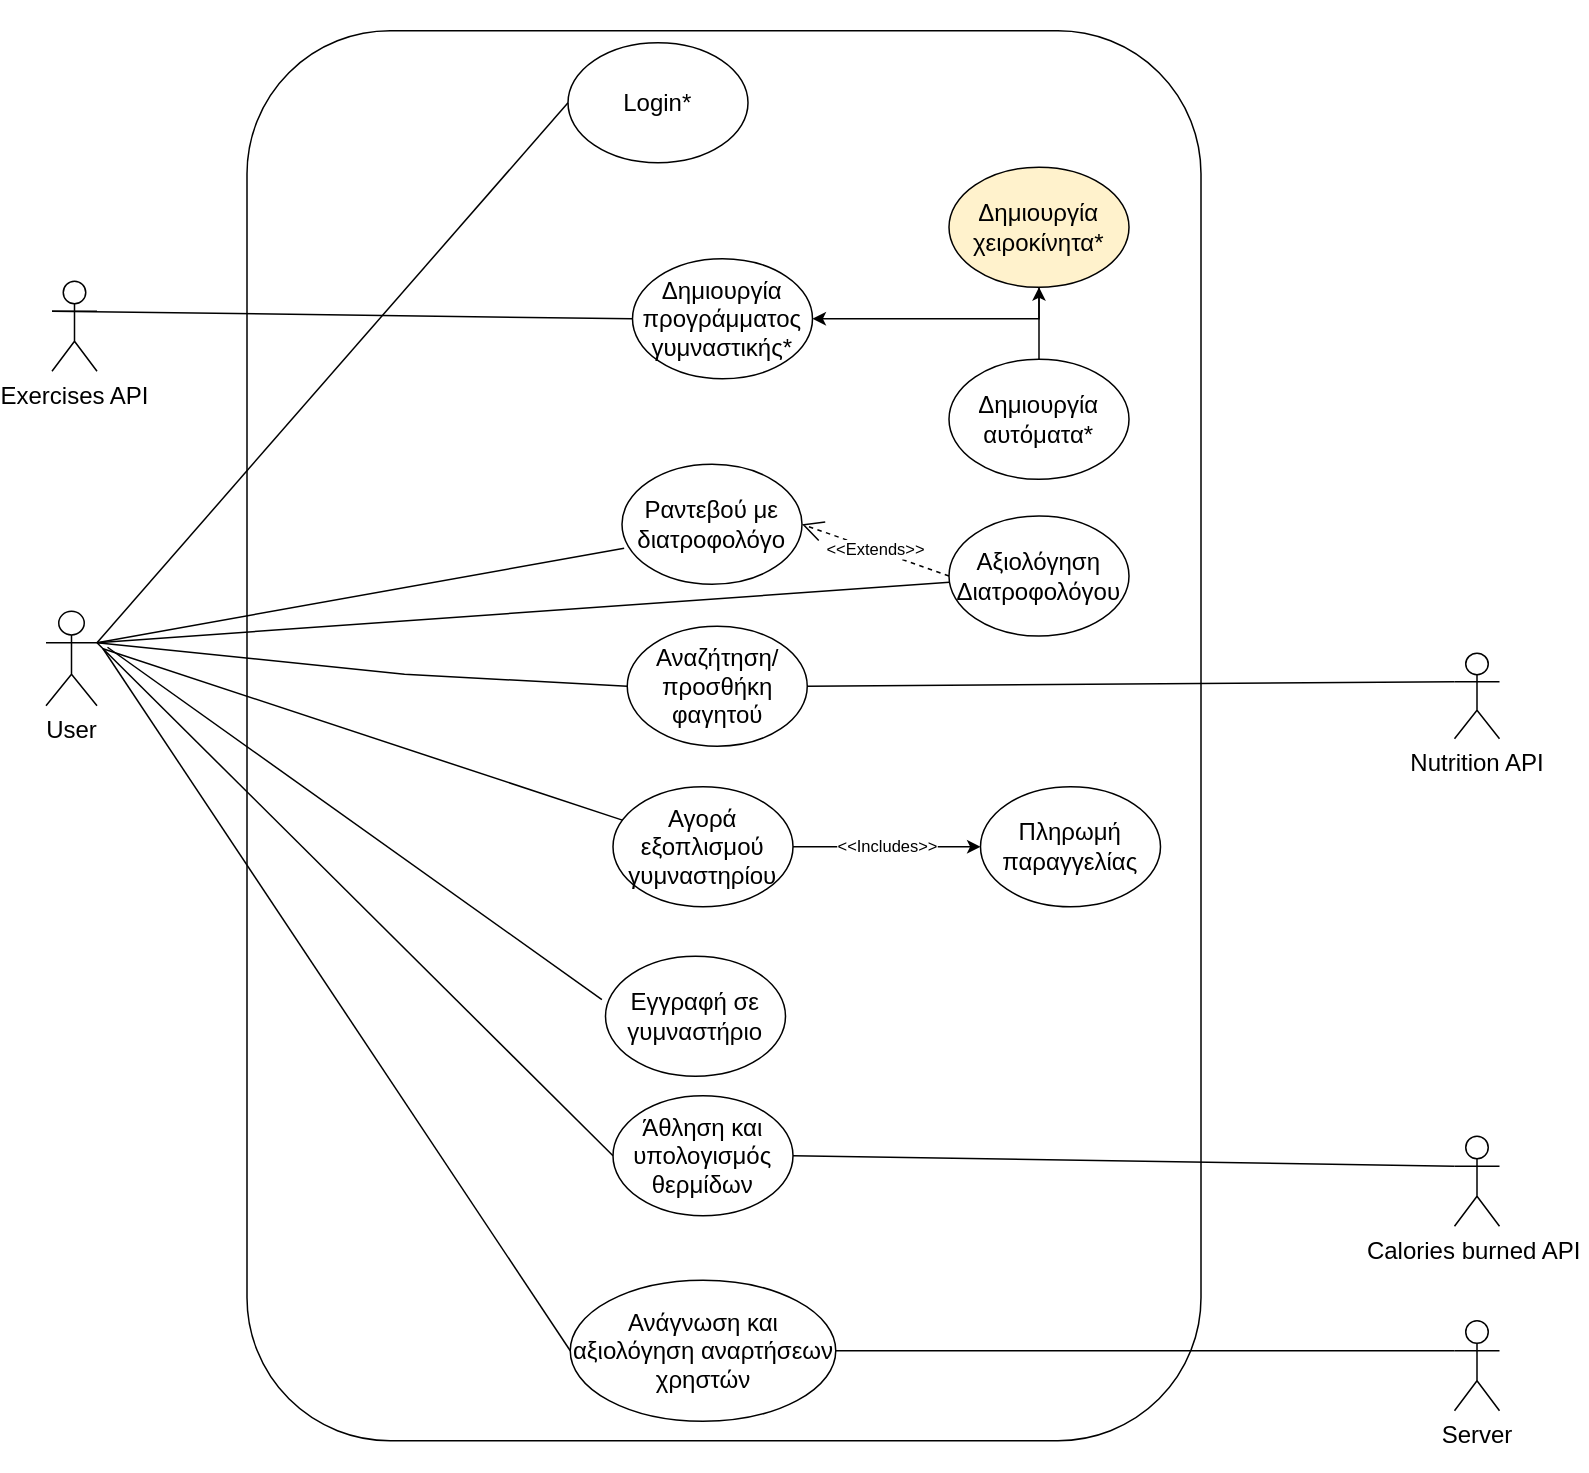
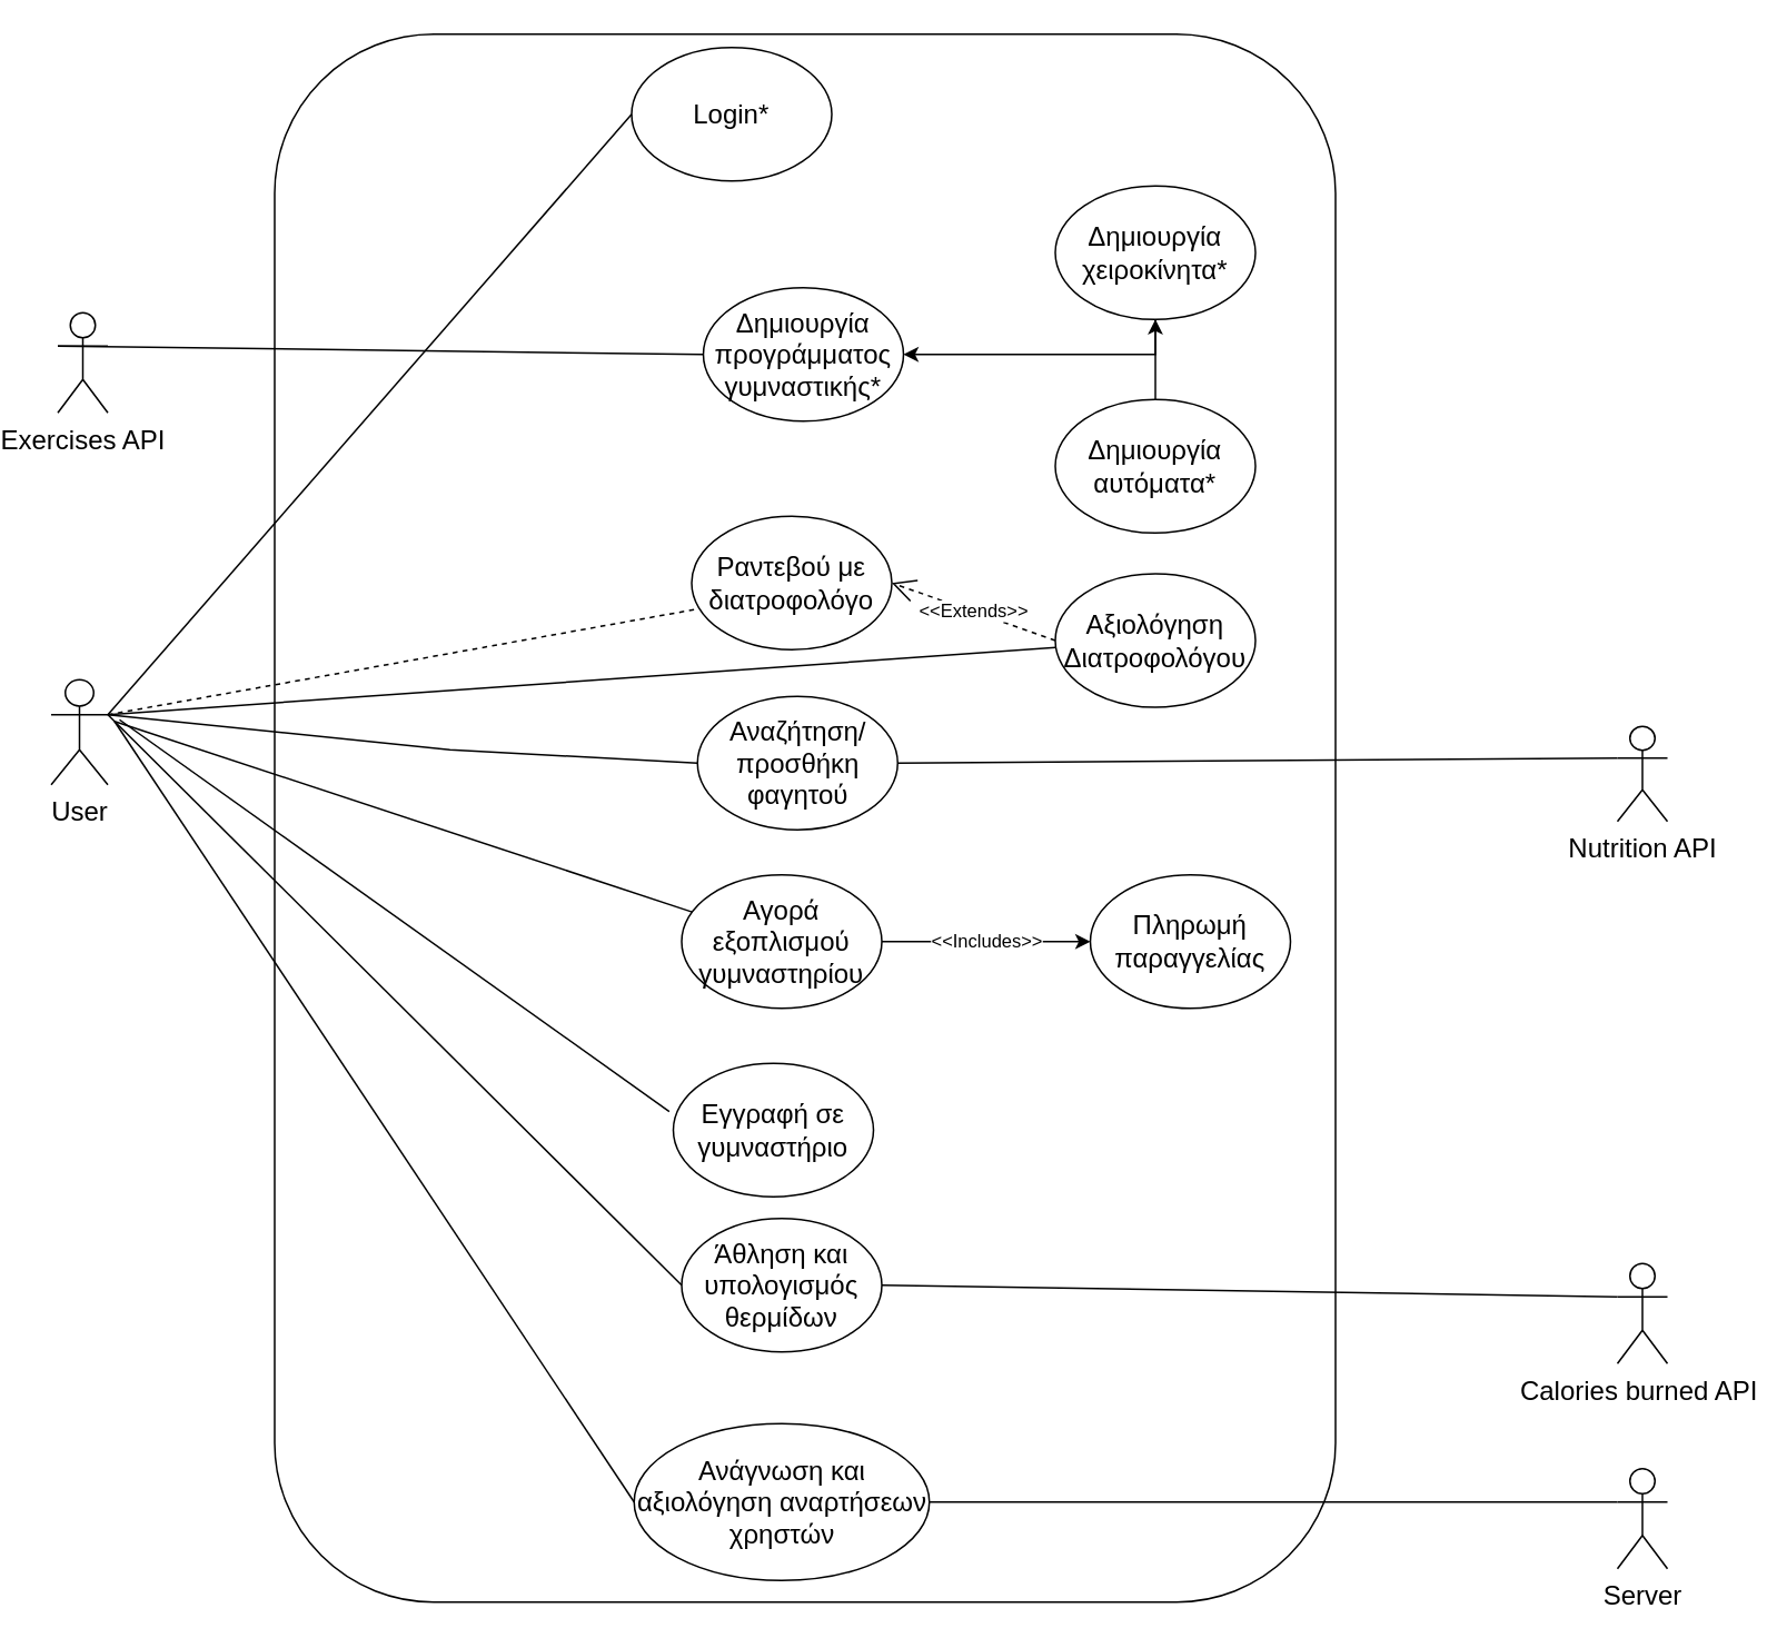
- <mxCell id="34" value="Δημιουργία χειροκίνητα*" style="ellipse;whiteSpace=wrap;html=1;fontSize=16;fillColor=#fff2cc;" vertex="1" parent="1"><mxGeometry x="622" y="111" width="120" height="80" as="geometry" /></mxCell>
+ <mxCell id="34" value="Δημιουργία χειροκίνητα*" style="ellipse;whiteSpace=wrap;html=1;fontSize=16;" vertex="1" parent="1"><mxGeometry x="622" y="111" width="120" height="80" as="geometry" /></mxCell>
- <mxCell id="23" value="" style="endArrow=none;html=1;rounded=0;entryX=0.012;entryY=0.7;entryDx=0;entryDy=0;entryPerimeter=0;exitX=1;exitY=0.333;exitDx=0;exitDy=0;exitPerimeter=0;" edge="1" parent="1" source="5" target="4"><mxGeometry width="50" height="50" relative="1" as="geometry"><mxPoint x="120" y="446" as="sourcePoint" /><mxPoint x="598" y="676" as="targetPoint" /></mxGeometry></mxCell>
+ <mxCell id="23" value="" style="endArrow=none;html=1;rounded=0;entryX=0.012;entryY=0.7;entryDx=0;entryDy=0;entryPerimeter=0;exitX=1;exitY=0.333;exitDx=0;exitDy=0;exitPerimeter=0;dashed=1;" edge="1" parent="1" source="5" target="4"><mxGeometry width="50" height="50" relative="1" as="geometry"><mxPoint x="120" y="446" as="sourcePoint" /><mxPoint x="598" y="676" as="targetPoint" /></mxGeometry></mxCell>
